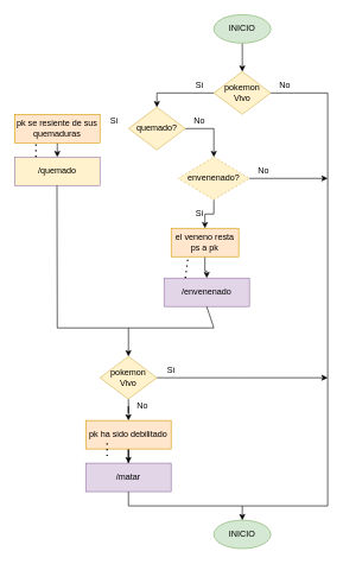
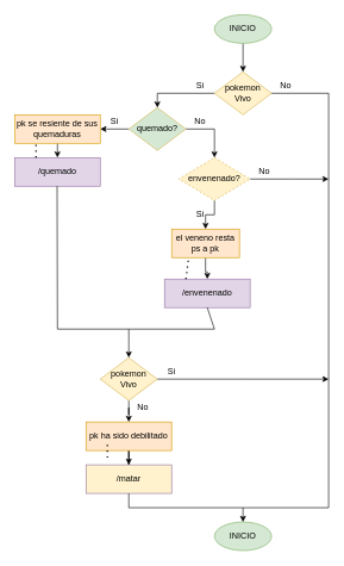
+ <mxCell id="6" style="edgeStyle=orthogonalEdgeStyle;rounded=0;orthogonalLoop=1;jettySize=auto;html=1;entryX=1;entryY=0.5;entryDx=0;entryDy=0;" parent="1" source="8" target="15" edge="1"><mxGeometry relative="1" as="geometry" /></mxCell>
- <mxCell id="8" value="quemado?" style="rhombus;whiteSpace=wrap;html=1;fillColor=#fff2cc;strokeColor=#d6b656;" parent="1" vertex="1"><mxGeometry x="180" y="150" width="80" height="60" as="geometry" /></mxCell>
+ <mxCell id="8" value="quemado?" style="rhombus;whiteSpace=wrap;html=1;fillColor=#d5e8d4;strokeColor=#d6b656;" parent="1" vertex="1"><mxGeometry x="180" y="150" width="80" height="60" as="geometry" /></mxCell>
- <mxCell id="16" value="/quemado" style="rounded=0;whiteSpace=wrap;html=1;fillColor=#fff2cc;strokeColor=#9673a6;" parent="1" vertex="1"><mxGeometry x="20" y="220" width="120" height="40" as="geometry" /></mxCell>
+ <mxCell id="16" value="/quemado" style="rounded=0;whiteSpace=wrap;html=1;fillColor=#e1d5e7;strokeColor=#9673a6;" parent="1" vertex="1"><mxGeometry x="20" y="220" width="120" height="40" as="geometry" /></mxCell>
- <mxCell id="38" value="/matar" style="rounded=0;whiteSpace=wrap;html=1;fillColor=#e1d5e7;strokeColor=#9673a6;" vertex="1" parent="1"><mxGeometry x="120" y="650" width="120" height="40" as="geometry" /></mxCell>
+ <mxCell id="38" value="/matar" style="rounded=0;whiteSpace=wrap;html=1;fillColor=#fff2cc;strokeColor=#9673a6;" vertex="1" parent="1"><mxGeometry x="120" y="650" width="120" height="40" as="geometry" /></mxCell>
